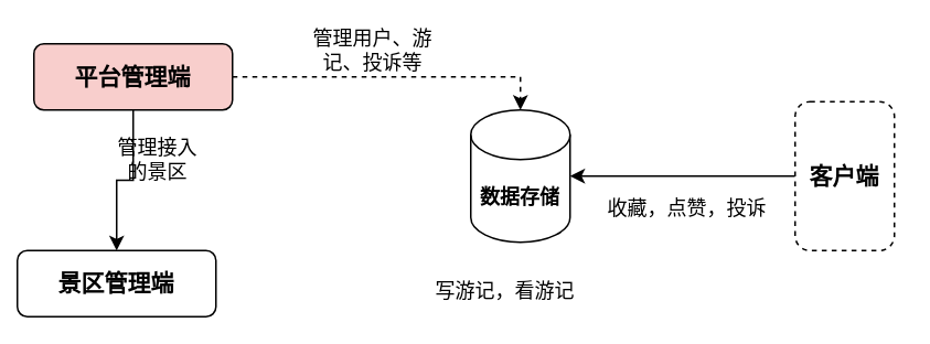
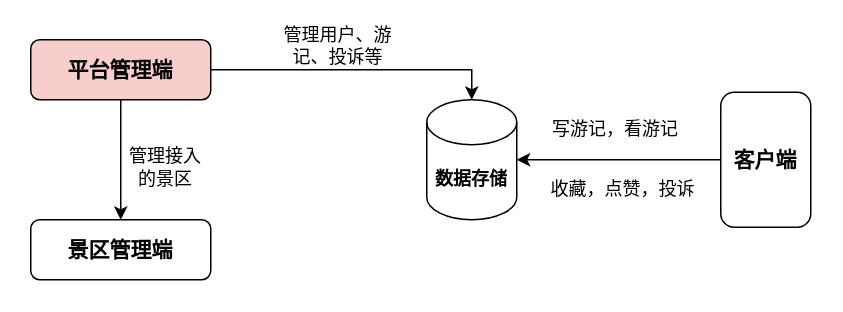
- <mxCell id="3" style="edgeStyle=orthogonalEdgeStyle;rounded=0;orthogonalLoop=1;jettySize=auto;html=1;entryX=0.5;entryY=0;entryDx=0;entryDy=0;entryPerimeter=0;dashed=1;" edge="1" parent="1" source="4" target="9"><mxGeometry relative="1" as="geometry" /></mxCell>
+ <mxCell id="3" style="edgeStyle=orthogonalEdgeStyle;rounded=0;orthogonalLoop=1;jettySize=auto;html=1;entryX=0.5;entryY=0;entryDx=0;entryDy=0;entryPerimeter=0;" edge="1" parent="1" source="4" target="9"><mxGeometry relative="1" as="geometry" /></mxCell>
- <mxCell id="6" value="管理接入的景区" style="text;html=1;strokeColor=none;fillColor=none;align=center;verticalAlign=middle;whiteSpace=wrap;rounded=0;" vertex="1" parent="1"><mxGeometry x="65" y="86" width="60" height="20" as="geometry" /></mxCell>
+ <mxCell id="6" value="管理接入的景区" style="text;html=1;strokeColor=none;fillColor=none;align=center;verticalAlign=middle;whiteSpace=wrap;rounded=0;" vertex="1" parent="1"><mxGeometry x="80" y="101" width="60" height="20" as="geometry" /></mxCell>
- <mxCell id="8" value="&lt;font style=&quot;font-size: 14px&quot;&gt;客户端&lt;/font&gt;" style="rounded=1;whiteSpace=wrap;html=1;fontStyle=1;dashed=1;" vertex="1" parent="1"><mxGeometry x="480" y="61" width="60" height="90" as="geometry" /></mxCell>
+ <mxCell id="8" value="&lt;font style=&quot;font-size: 14px&quot;&gt;客户端&lt;/font&gt;" style="rounded=1;whiteSpace=wrap;html=1;fontStyle=1" vertex="1" parent="1"><mxGeometry x="480" y="61" width="60" height="90" as="geometry" /></mxCell>
- <mxCell id="5" value="&lt;font style=&quot;font-size: 14px&quot;&gt;景区管理端&lt;/font&gt;" style="rounded=1;whiteSpace=wrap;html=1;fontStyle=1" vertex="1" parent="1"><mxGeometry x="10" y="151" width="120" height="40" as="geometry" /></mxCell>
+ <mxCell id="5" value="&lt;font style=&quot;font-size: 14px&quot;&gt;景区管理端&lt;/font&gt;" style="rounded=1;whiteSpace=wrap;html=1;fontStyle=1" vertex="1" parent="1"><mxGeometry x="20" y="146" width="120" height="40" as="geometry" /></mxCell>
- <mxCell id="11" value="写游记，看游记" style="text;html=1;strokeColor=none;fillColor=none;align=center;verticalAlign=middle;whiteSpace=wrap;rounded=0;" vertex="1" parent="1"><mxGeometry x="260" y="166" width="90" height="20" as="geometry" /></mxCell>
+ <mxCell id="11" value="写游记，看游记" style="text;html=1;strokeColor=none;fillColor=none;align=center;verticalAlign=middle;whiteSpace=wrap;rounded=0;" vertex="1" parent="1"><mxGeometry x="365" y="76" width="90" height="20" as="geometry" /></mxCell>
